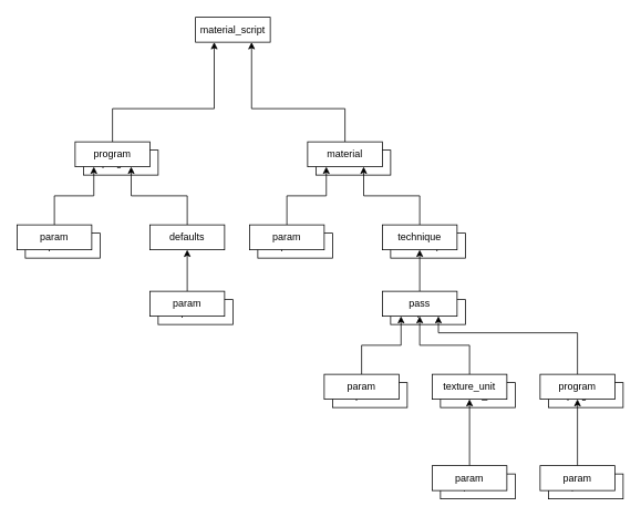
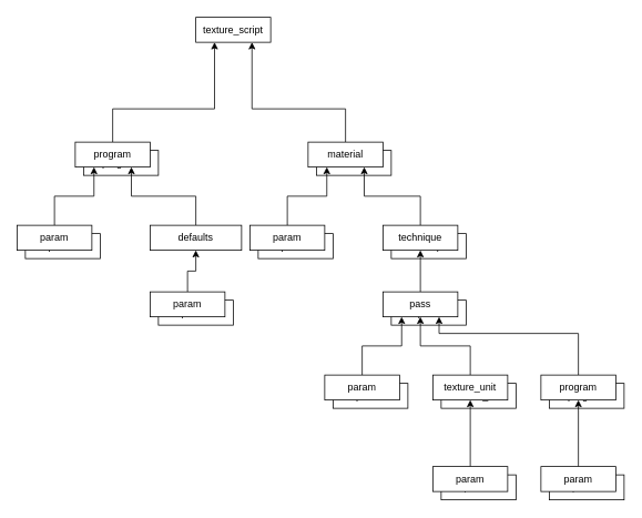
- <mxCell id="40" value="material_script" style="rounded=0;whiteSpace=wrap;html=1;" vertex="1" parent="1"><mxGeometry x="235" y="20" width="90" height="30" as="geometry" /></mxCell>
+ <mxCell id="40" value="texture_script" style="rounded=0;whiteSpace=wrap;html=1;" vertex="1" parent="1"><mxGeometry x="235" y="20" width="90" height="30" as="geometry" /></mxCell>
- <mxCell id="17" value="defaults" style="rounded=0;whiteSpace=wrap;html=1;" parent="1" vertex="1"><mxGeometry x="180" y="270" width="90" height="30" as="geometry" /></mxCell>
+ <mxCell id="17" value="defaults" style="rounded=0;whiteSpace=wrap;html=1;" parent="1" vertex="1"><mxGeometry x="180" y="270" width="110" height="30" as="geometry" /></mxCell>
